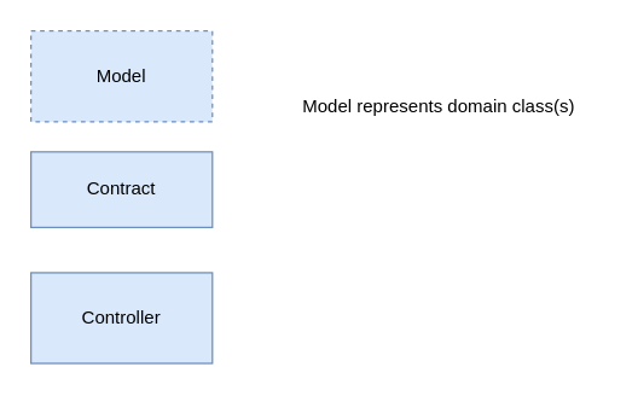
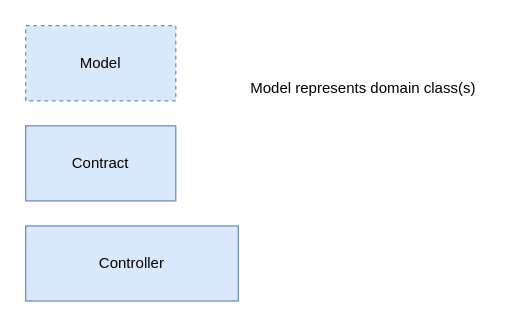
- <mxCell id="3" value="Contract" style="rounded=0;whiteSpace=wrap;html=1;fillColor=#dae8fc;strokeColor=#6c8ebf;" vertex="1" parent="1"><mxGeometry x="20" y="100" width="120" height="50" as="geometry" /></mxCell>
+ <mxCell id="3" value="Contract" style="rounded=0;whiteSpace=wrap;html=1;fillColor=#dae8fc;strokeColor=#6c8ebf;" vertex="1" parent="1"><mxGeometry x="20" y="100" width="120" height="60" as="geometry" /></mxCell>
- <mxCell id="4" value="Controller" style="rounded=0;whiteSpace=wrap;html=1;fillColor=#dae8fc;strokeColor=#6c8ebf;" vertex="1" parent="1"><mxGeometry x="20" y="180" width="120" height="60" as="geometry" /></mxCell>
+ <mxCell id="4" value="Controller" style="rounded=0;whiteSpace=wrap;html=1;fillColor=#dae8fc;strokeColor=#6c8ebf;" vertex="1" parent="1"><mxGeometry x="20" y="180" width="170" height="60" as="geometry" /></mxCell>
